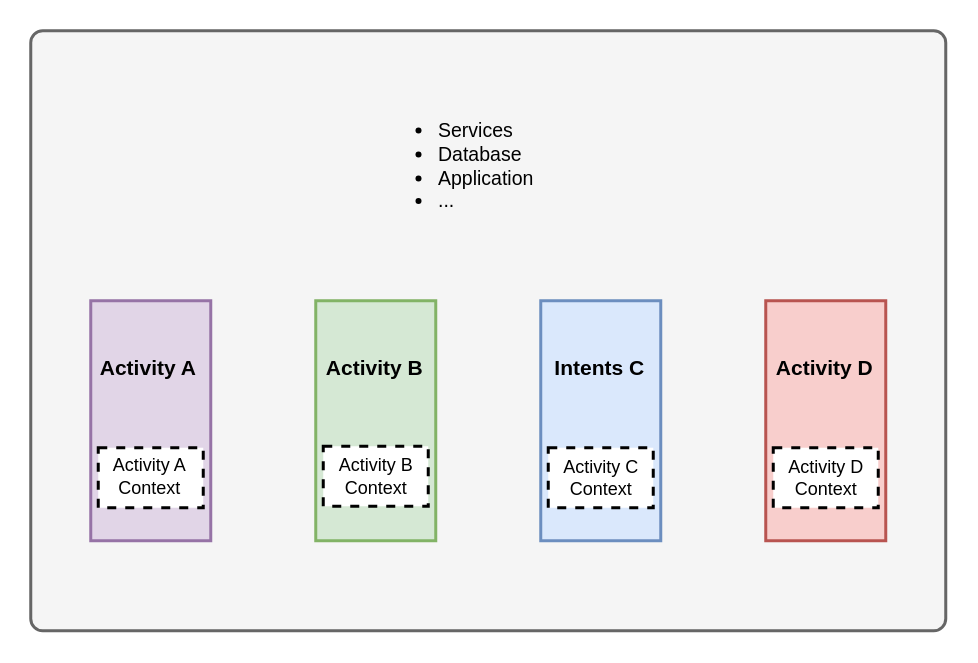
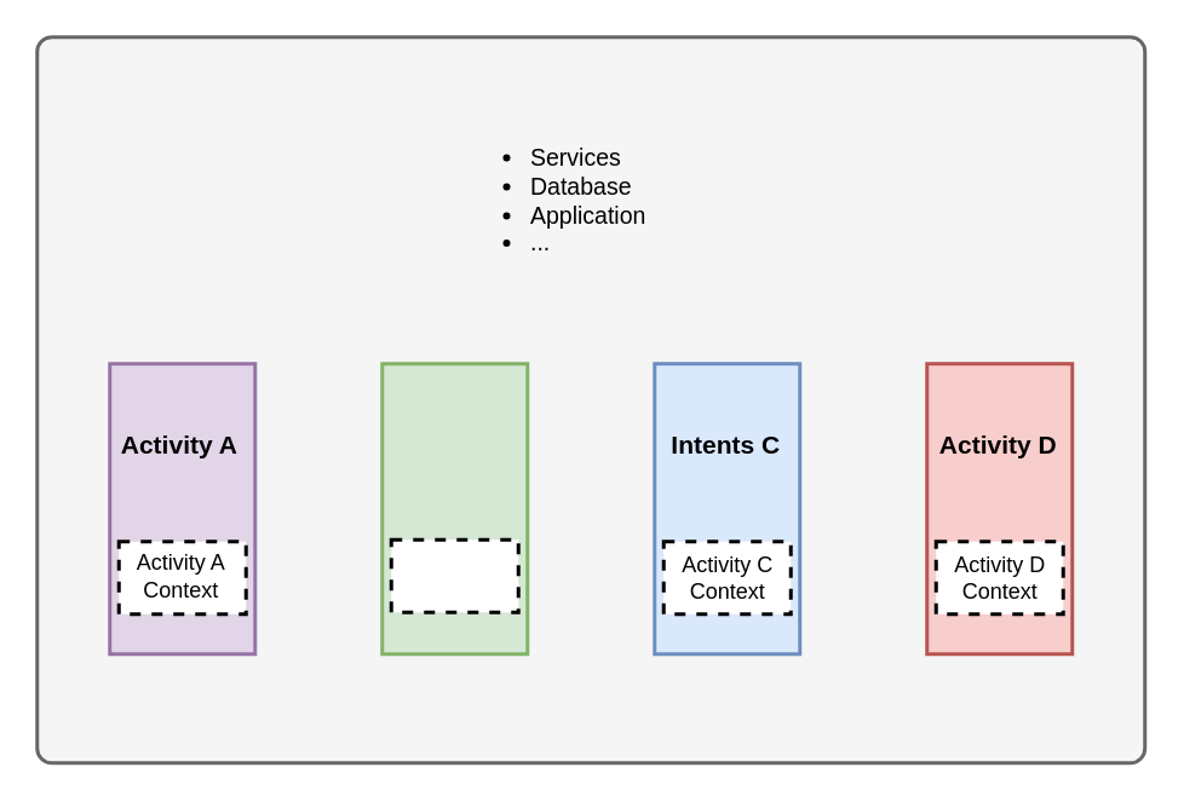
- <mxCell id="16" value="&lt;font style=&quot;font-size: 14px&quot;&gt;Activity B&lt;/font&gt;" style="text;html=1;strokeColor=none;fillColor=none;align=center;verticalAlign=middle;whiteSpace=wrap;rounded=0;fontStyle=1;fontSize=12;fontFamily=Helvetica;" parent="1" vertex="1"><mxGeometry x="213.75" y="230" width="71.25" height="30" as="geometry" /></mxCell>
- <mxCell id="10" value="Activity B Context" style="text;html=1;strokeColor=none;fillColor=none;align=center;verticalAlign=middle;whiteSpace=wrap;rounded=0;fontStyle=0;fontSize=12;fontFamily=Helvetica;" parent="1" vertex="1"><mxGeometry x="218.75" y="302" width="62.5" height="30" as="geometry" /></mxCell>
